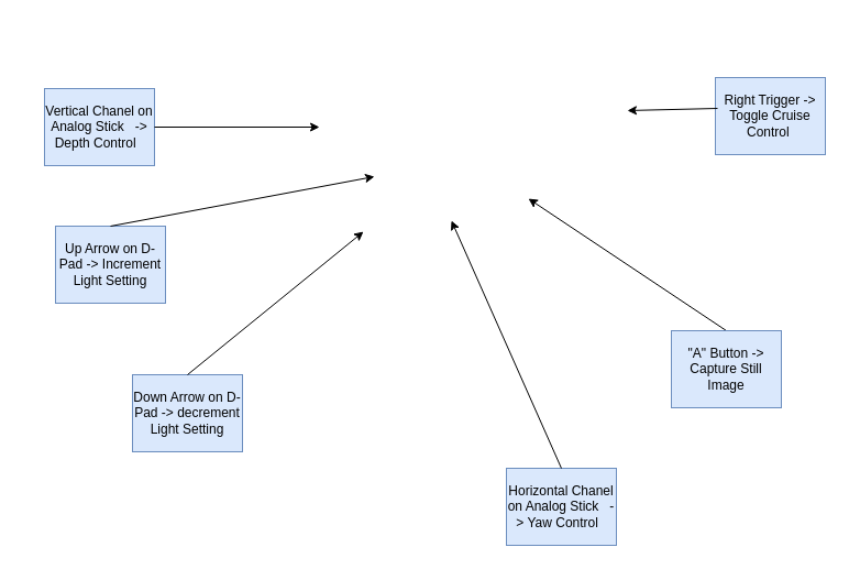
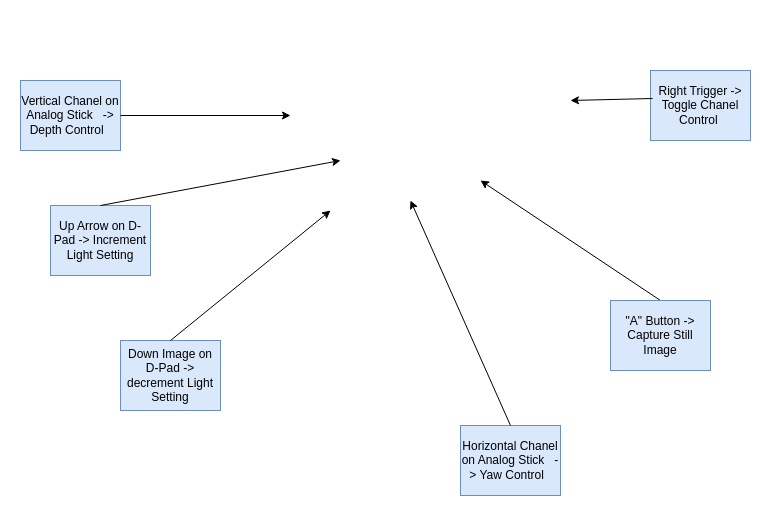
- <mxCell id="13" value="Right Trigger -&amp;gt; Toggle Cruise Control&amp;nbsp;" style="rounded=0;whiteSpace=wrap;html=1;fillColor=#dae8fc;strokeColor=#6c8ebf;" vertex="1" parent="1"><mxGeometry x="650" y="70" width="100" height="70" as="geometry" /></mxCell>
+ <mxCell id="13" value="Right Trigger -&amp;gt; Toggle Chanel Control&amp;nbsp;" style="rounded=0;whiteSpace=wrap;html=1;fillColor=#dae8fc;strokeColor=#6c8ebf;" vertex="1" parent="1"><mxGeometry x="650" y="70" width="100" height="70" as="geometry" /></mxCell>
- <mxCell id="11" value="Vertical Chanel on Analog Stick&amp;nbsp; &amp;nbsp;-&amp;gt; Depth Control&amp;nbsp;&amp;nbsp;" style="rounded=0;whiteSpace=wrap;html=1;fillColor=#dae8fc;strokeColor=#6c8ebf;" vertex="1" parent="1"><mxGeometry x="40" y="80" width="100" height="70" as="geometry" /></mxCell>
+ <mxCell id="11" value="Vertical Chanel on Analog Stick&amp;nbsp; &amp;nbsp;-&amp;gt; Depth Control&amp;nbsp;&amp;nbsp;" style="rounded=0;whiteSpace=wrap;html=1;fillColor=#dae8fc;strokeColor=#6c8ebf;" vertex="1" parent="1"><mxGeometry x="20" y="80" width="100" height="70" as="geometry" /></mxCell>
- <mxCell id="7" value="Down Arrow on D-Pad -&amp;gt; decrement Light Setting" style="rounded=0;whiteSpace=wrap;html=1;fillColor=#dae8fc;strokeColor=#6c8ebf;" vertex="1" parent="1"><mxGeometry x="120" y="340" width="100" height="70" as="geometry" /></mxCell>
+ <mxCell id="7" value="Down Image on D-Pad -&amp;gt; decrement Light Setting" style="rounded=0;whiteSpace=wrap;html=1;fillColor=#dae8fc;strokeColor=#6c8ebf;" vertex="1" parent="1"><mxGeometry x="120" y="340" width="100" height="70" as="geometry" /></mxCell>
